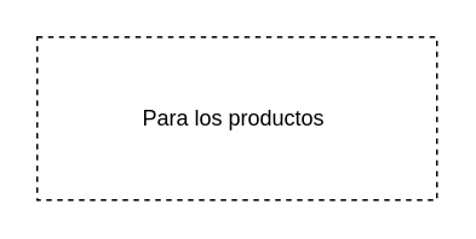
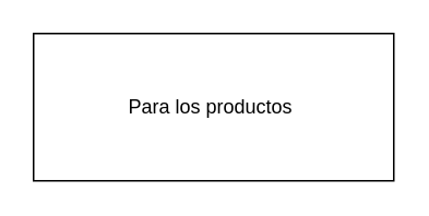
- <mxCell id="2" value="Para los productos&amp;nbsp;" style="rounded=0;whiteSpace=wrap;html=1;dashed=1;" vertex="1" parent="1"><mxGeometry x="20" y="20" width="220" height="90" as="geometry" /></mxCell>
+ <mxCell id="2" value="Para los productos&amp;nbsp;" style="rounded=0;whiteSpace=wrap;html=1;" vertex="1" parent="1"><mxGeometry x="20" y="20" width="220" height="90" as="geometry" /></mxCell>
